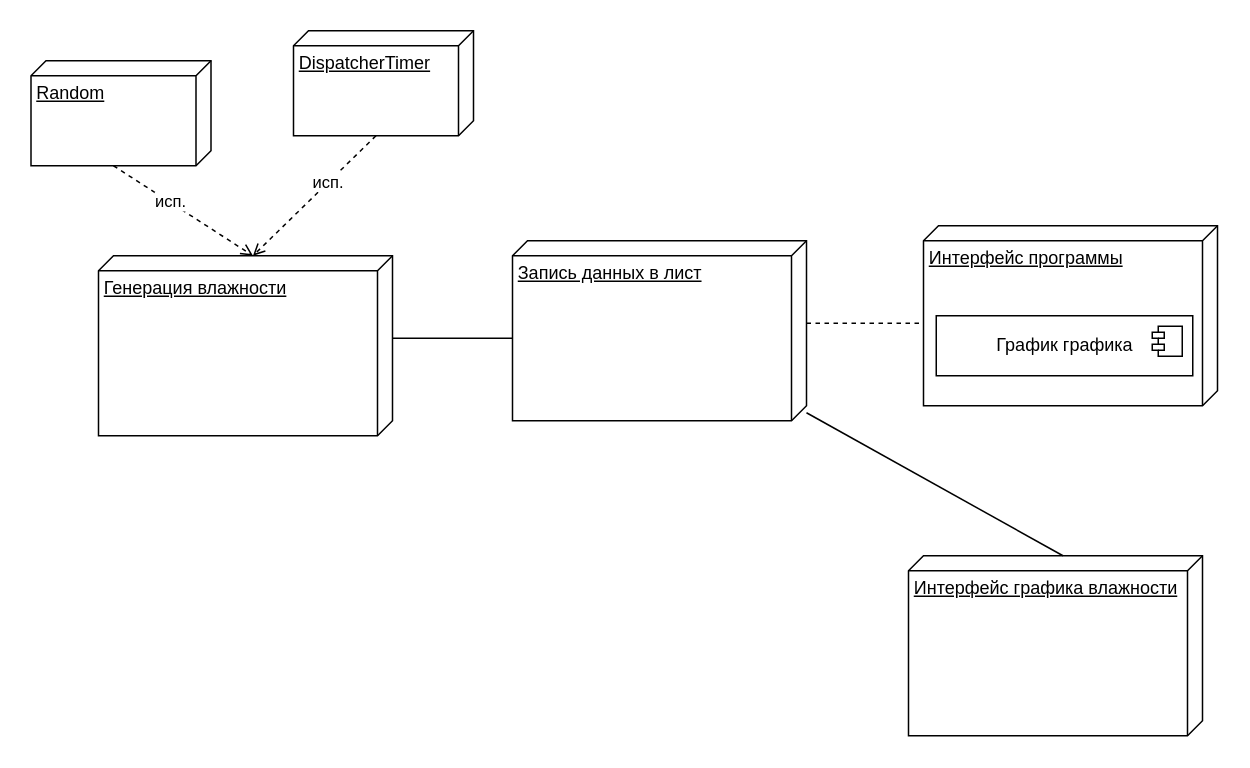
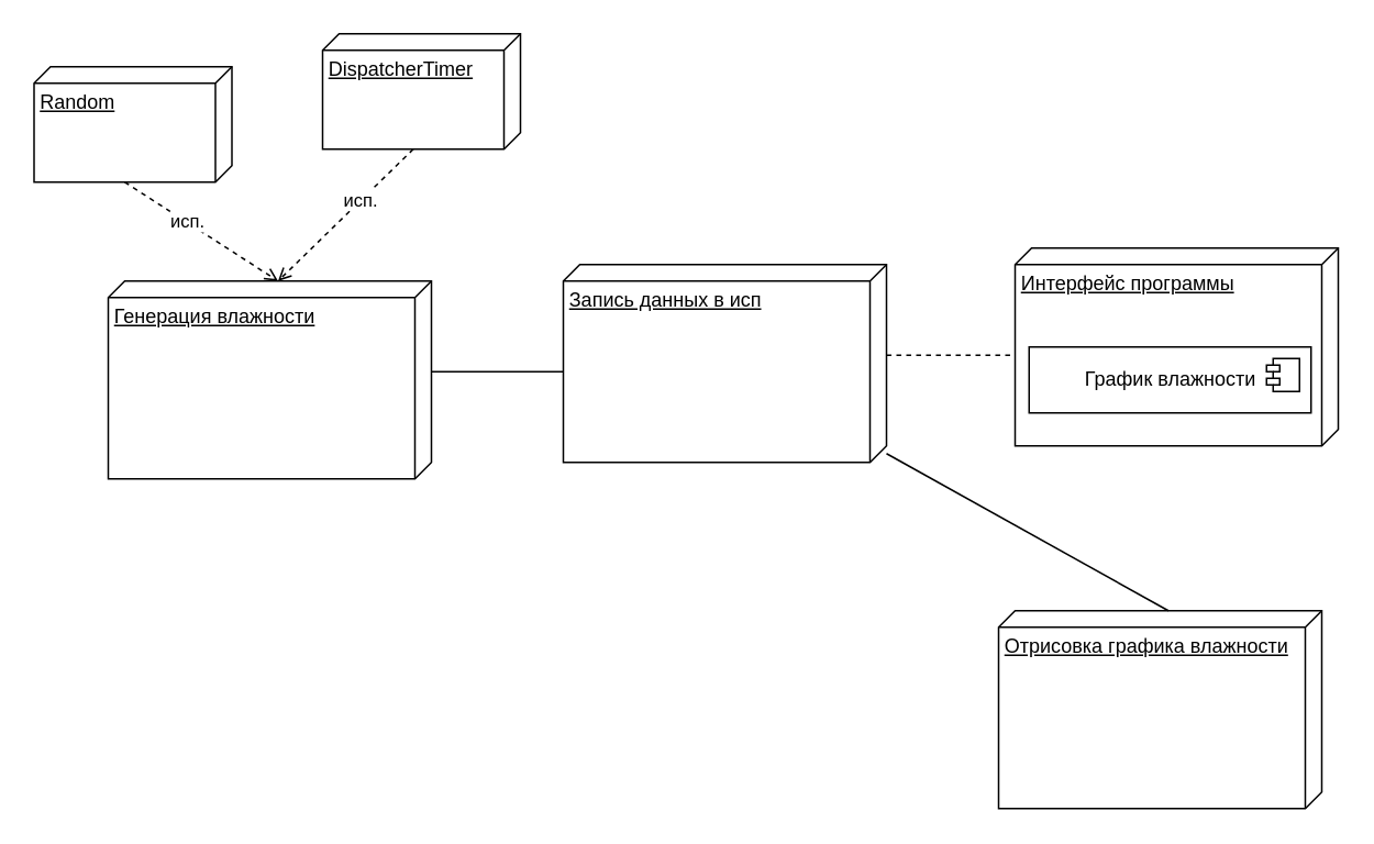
- <mxCell id="2" value="Запись данных в лист" style="verticalAlign=top;align=left;spacingTop=8;spacingLeft=2;spacingRight=12;shape=cube;size=10;direction=south;fontStyle=4;html=1;whiteSpace=wrap;" parent="1" vertex="1"><mxGeometry x="341" y="160" width="196" height="120" as="geometry" /></mxCell>
+ <mxCell id="2" value="Запись данных в исп" style="verticalAlign=top;align=left;spacingTop=8;spacingLeft=2;spacingRight=12;shape=cube;size=10;direction=south;fontStyle=4;html=1;whiteSpace=wrap;" parent="1" vertex="1"><mxGeometry x="341" y="160" width="196" height="120" as="geometry" /></mxCell>
- <mxCell id="5" value="График графика" style="html=1;dropTarget=0;whiteSpace=wrap;" parent="1" vertex="1"><mxGeometry x="623.5" y="210" width="171" height="40" as="geometry" /></mxCell>
+ <mxCell id="5" value="График влажности" style="html=1;dropTarget=0;whiteSpace=wrap;" parent="1" vertex="1"><mxGeometry x="623.5" y="210" width="171" height="40" as="geometry" /></mxCell>
- <mxCell id="7" value="Интерфейс графика влажности" style="verticalAlign=top;align=left;spacingTop=8;spacingLeft=2;spacingRight=12;shape=cube;size=10;direction=south;fontStyle=4;html=1;whiteSpace=wrap;" parent="1" vertex="1"><mxGeometry x="605" y="370" width="196" height="120" as="geometry" /></mxCell>
+ <mxCell id="7" value="Отрисовка графика влажности" style="verticalAlign=top;align=left;spacingTop=8;spacingLeft=2;spacingRight=12;shape=cube;size=10;direction=south;fontStyle=4;html=1;whiteSpace=wrap;" parent="1" vertex="1"><mxGeometry x="605" y="370" width="196" height="120" as="geometry" /></mxCell>
